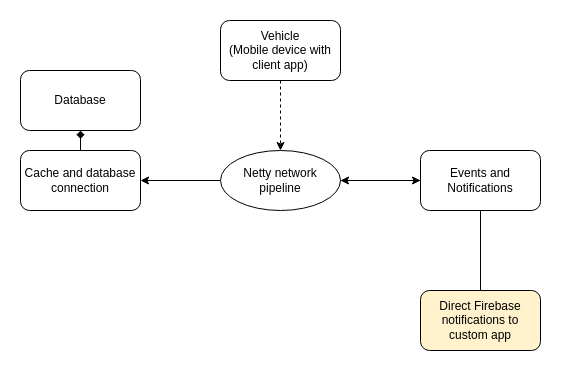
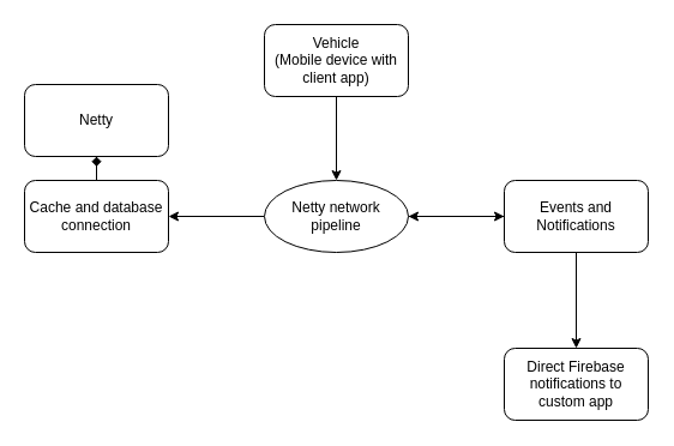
- <mxCell id="12" value="Database" style="rounded=1;whiteSpace=wrap;html=1;" vertex="1" parent="1"><mxGeometry x="20" y="70" width="120" height="60" as="geometry" /></mxCell>
+ <mxCell id="12" value="Netty" style="rounded=1;whiteSpace=wrap;html=1;" vertex="1" parent="1"><mxGeometry x="20" y="70" width="120" height="60" as="geometry" /></mxCell>
- <mxCell id="2" value="" style="edgeStyle=orthogonalEdgeStyle;rounded=0;orthogonalLoop=1;jettySize=auto;html=1;dashed=1;" edge="1" parent="1" source="3" target="6"><mxGeometry relative="1" as="geometry" /></mxCell>
+ <mxCell id="2" value="" style="edgeStyle=orthogonalEdgeStyle;rounded=0;orthogonalLoop=1;jettySize=auto;html=1;" edge="1" parent="1" source="3" target="6"><mxGeometry relative="1" as="geometry" /></mxCell>
- <mxCell id="8" value="" style="edgeStyle=orthogonalEdgeStyle;rounded=0;orthogonalLoop=1;jettySize=auto;html=1;endArrow=none;" edge="1" parent="1" source="9" target="13"><mxGeometry relative="1" as="geometry" /></mxCell>
+ <mxCell id="8" value="" style="edgeStyle=orthogonalEdgeStyle;rounded=0;orthogonalLoop=1;jettySize=auto;html=1;" edge="1" parent="1" source="9" target="13"><mxGeometry relative="1" as="geometry" /></mxCell>
- <mxCell id="13" value="Direct Firebase notifications to custom app" style="rounded=1;whiteSpace=wrap;html=1;fillColor=#fff2cc;" vertex="1" parent="1"><mxGeometry x="420" y="290" width="120" height="60" as="geometry" /></mxCell>
+ <mxCell id="13" value="Direct Firebase notifications to custom app" style="rounded=1;whiteSpace=wrap;html=1;" vertex="1" parent="1"><mxGeometry x="420" y="290" width="120" height="60" as="geometry" /></mxCell>
